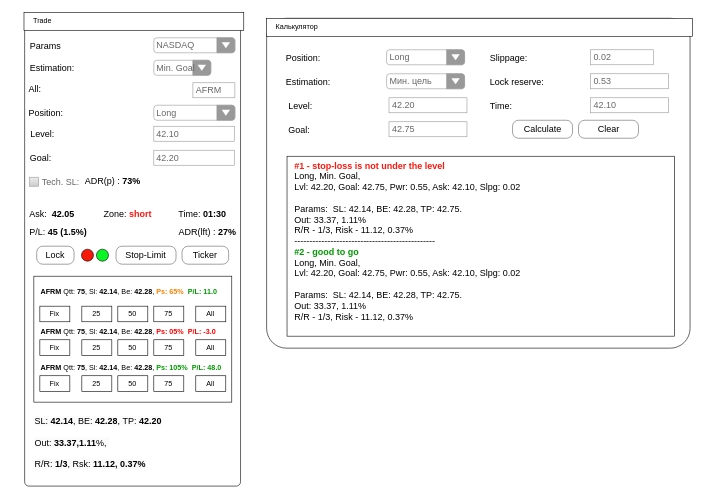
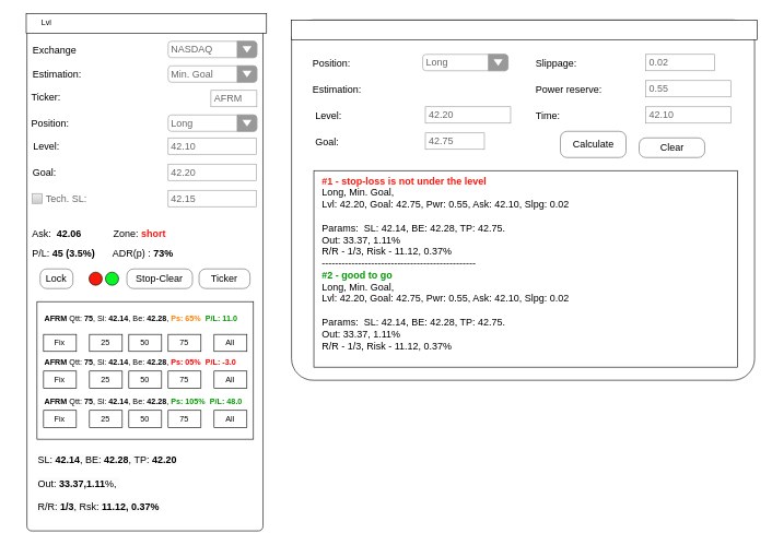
- <mxCell id="53" value="Trade" style="text;html=1;strokeColor=none;fillColor=none;align=center;verticalAlign=middle;whiteSpace=wrap;rounded=0;" parent="30" vertex="1"><mxGeometry width="100" height="30" as="geometry" /></mxCell>
+ <mxCell id="53" value="Lvl" style="text;html=1;strokeColor=none;fillColor=none;align=center;verticalAlign=middle;whiteSpace=wrap;rounded=0;" parent="30" vertex="1"><mxGeometry width="100" height="30" as="geometry" /></mxCell>
- <mxCell id="29" value="Калькулятор" style="text;html=1;strokeColor=none;fillColor=none;align=center;verticalAlign=middle;whiteSpace=wrap;rounded=0;" parent="2" vertex="1"><mxGeometry y="10" width="100" height="30" as="geometry" /></mxCell>
- <mxCell id="33" value="Params" style="text;html=1;strokeColor=none;fillColor=none;align=left;verticalAlign=middle;whiteSpace=wrap;rounded=0;fontSize=15;" parent="32" vertex="1"><mxGeometry width="51.333" height="30" as="geometry" /></mxCell>
+ <mxCell id="33" value="Exchange" style="text;html=1;strokeColor=none;fillColor=none;align=left;verticalAlign=middle;whiteSpace=wrap;rounded=0;fontSize=15;" parent="32" vertex="1"><mxGeometry width="51.333" height="30" as="geometry" /></mxCell>
- <mxCell id="44" value="&lt;span style=&quot;font-size: 15px;&quot;&gt;Min. Goal&lt;/span&gt;" style="strokeWidth=1;shadow=0;dashed=0;align=center;html=1;shape=mxgraph.mockup.forms.comboBox;strokeColor=#999999;fillColor=#999999;align=left;fillColor2=#999999;mainText=;fontColor=#666666;fontSize=17;spacingLeft=3;fillStyle=auto;noLabel=0;strokeOpacity=100;fillOpacity=100;allowArrows=1;" parent="30" vertex="1"><mxGeometry x="235.38" y="80" width="95" height="25" as="geometry" /></mxCell>
+ <mxCell id="44" value="&lt;span style=&quot;font-size: 15px;&quot;&gt;Min. Goal&lt;/span&gt;" style="strokeWidth=1;shadow=0;dashed=0;align=center;html=1;shape=mxgraph.mockup.forms.comboBox;strokeColor=#999999;fillColor=#999999;align=left;fillColor2=#999999;mainText=;fontColor=#666666;fontSize=17;spacingLeft=3;fillStyle=auto;noLabel=0;strokeOpacity=100;fillOpacity=100;allowArrows=1;" parent="30" vertex="1"><mxGeometry x="235.38" y="80" width="135.17" height="25" as="geometry" /></mxCell>
- <mxCell id="9" value="&lt;span style=&quot;font-size: 15px;&quot;&gt;Мин. цель&lt;/span&gt;" style="strokeWidth=1;shadow=0;dashed=0;align=center;html=1;shape=mxgraph.mockup.forms.comboBox;strokeColor=#999999;fillColor=#999999;align=left;fillColor2=#999999;mainText=;fontColor=#666666;fontSize=17;spacingLeft=3;fillStyle=auto;noLabel=0;strokeOpacity=100;fillOpacity=100;allowArrows=1;" parent="7" vertex="1"><mxGeometry x="170" y="2.5" width="130" height="25" as="geometry" /></mxCell>
- <mxCell id="14" value="Lock reserve:" style="text;html=1;strokeColor=none;fillColor=none;align=left;verticalAlign=middle;whiteSpace=wrap;rounded=0;fontSize=15;" parent="13" vertex="1"><mxGeometry width="110" height="30" as="geometry" /></mxCell>
+ <mxCell id="14" value="Power reserve:" style="text;html=1;strokeColor=none;fillColor=none;align=left;verticalAlign=middle;whiteSpace=wrap;rounded=0;fontSize=15;" parent="13" vertex="1"><mxGeometry width="110" height="30" as="geometry" /></mxCell>
- <mxCell id="15" value="&lt;font style=&quot;font-size: 15px;&quot;&gt;0.53&lt;/font&gt;" style="strokeWidth=1;shadow=0;dashed=0;align=center;html=1;shape=mxgraph.mockup.forms.pwField;strokeColor=#999999;mainText=;align=left;fontColor=#666666;fontSize=17;spacingLeft=3;" parent="13" vertex="1"><mxGeometry x="170" y="2.5" width="130" height="25" as="geometry" /></mxCell>
+ <mxCell id="15" value="&lt;font style=&quot;font-size: 15px;&quot;&gt;0.55&lt;/font&gt;" style="strokeWidth=1;shadow=0;dashed=0;align=center;html=1;shape=mxgraph.mockup.forms.pwField;strokeColor=#999999;mainText=;align=left;fontColor=#666666;fontSize=17;spacingLeft=3;" parent="13" vertex="1"><mxGeometry x="170" y="2.5" width="130" height="25" as="geometry" /></mxCell>
- <mxCell id="84" value="All:" style="text;html=1;strokeColor=none;fillColor=none;align=left;verticalAlign=middle;whiteSpace=wrap;rounded=0;fontSize=15;spacing=0;labelPosition=center;verticalLabelPosition=middle;" parent="30" vertex="1"><mxGeometry x="26.51" y="112.5" width="44" height="30" as="geometry" /></mxCell>
+ <mxCell id="84" value="Ticker:" style="text;html=1;strokeColor=none;fillColor=none;align=left;verticalAlign=middle;whiteSpace=wrap;rounded=0;fontSize=15;spacing=0;labelPosition=center;verticalLabelPosition=middle;" parent="30" vertex="1"><mxGeometry x="26.51" y="112.5" width="44" height="30" as="geometry" /></mxCell>
- <mxCell id="24" value="&lt;font style=&quot;font-size: 15px;&quot;&gt;42.75&lt;/font&gt;" style="strokeWidth=1;shadow=0;dashed=0;align=center;html=1;shape=mxgraph.mockup.forms.pwField;strokeColor=#999999;mainText=;align=left;fontColor=#666666;fontSize=17;spacingLeft=3;" parent="22" vertex="1"><mxGeometry x="170" y="2.5" width="130" height="25" as="geometry" /></mxCell>
+ <mxCell id="24" value="&lt;font style=&quot;font-size: 15px;&quot;&gt;42.75&lt;/font&gt;" style="strokeWidth=1;shadow=0;dashed=0;align=center;html=1;shape=mxgraph.mockup.forms.pwField;strokeColor=#999999;mainText=;align=left;fontColor=#666666;fontSize=17;spacingLeft=3;" parent="22" vertex="1"><mxGeometry x="170" y="2.5" width="90" height="25" as="geometry" /></mxCell>
- <mxCell id="25" value="&lt;font style=&quot;font-size: 15px;&quot;&gt;Calculate&lt;/font&gt;" style="strokeWidth=1;shadow=0;dashed=0;align=center;html=1;shape=mxgraph.mockup.buttons.button;strokeColor=#666666;fontColor=#000000;mainText=;buttonStyle=round;fontSize=17;fontStyle=0;fillColor=#FFFFFF;whiteSpace=wrap;" parent="2" vertex="1"><mxGeometry x="410" y="180" width="100" height="30" as="geometry" /></mxCell>
+ <mxCell id="25" value="&lt;font style=&quot;font-size: 15px;&quot;&gt;Calculate&lt;/font&gt;" style="strokeWidth=1;shadow=0;dashed=0;align=center;html=1;shape=mxgraph.mockup.buttons.button;strokeColor=#666666;fontColor=#000000;mainText=;buttonStyle=round;fontSize=17;fontStyle=0;fillColor=#FFFFFF;whiteSpace=wrap;" parent="2" vertex="1"><mxGeometry x="410" y="180" width="100" height="40" as="geometry" /></mxCell>
- <mxCell id="26" value="&lt;font style=&quot;font-size: 15px;&quot;&gt;Clear&lt;/font&gt;" style="strokeWidth=1;shadow=0;dashed=0;align=center;html=1;shape=mxgraph.mockup.buttons.button;strokeColor=#666666;fontColor=#000000;mainText=;buttonStyle=round;fontSize=17;fontStyle=0;fillColor=#FFFFFF;whiteSpace=wrap;" parent="2" vertex="1"><mxGeometry x="520" y="180" width="100" height="30" as="geometry" /></mxCell>
+ <mxCell id="26" value="&lt;font style=&quot;font-size: 15px;&quot;&gt;Clear&lt;/font&gt;" style="strokeWidth=1;shadow=0;dashed=0;align=center;html=1;shape=mxgraph.mockup.buttons.button;strokeColor=#666666;fontColor=#000000;mainText=;buttonStyle=round;fontSize=17;fontStyle=0;fillColor=#FFFFFF;whiteSpace=wrap;" parent="2" vertex="1"><mxGeometry x="530" y="190" width="100" height="30" as="geometry" /></mxCell>
- <mxCell id="47" value="ADR(p) : &lt;b&gt;73%&lt;/b&gt;" style="text;html=1;align=center;verticalAlign=middle;whiteSpace=wrap;rounded=0;fontSize=15;" parent="30" vertex="1"><mxGeometry x="111.83" y="265" width="110" height="30" as="geometry" /></mxCell>
+ <mxCell id="47" value="ADR(p) : &lt;b&gt;73%&lt;/b&gt;" style="text;html=1;align=center;verticalAlign=middle;whiteSpace=wrap;rounded=0;fontSize=15;" parent="30" vertex="1"><mxGeometry x="141.83" y="350" width="110" height="30" as="geometry" /></mxCell>
+ <mxCell id="54" value="&lt;font style=&quot;font-size: 15px;&quot;&gt;42.15&lt;/font&gt;" style="strokeWidth=1;shadow=0;dashed=0;align=center;html=1;shape=mxgraph.mockup.forms.pwField;strokeColor=#999999;mainText=;align=left;fontColor=#666666;fontSize=17;spacingLeft=3;" parent="30" vertex="1"><mxGeometry x="235.38" y="270" width="134.17" height="25" as="geometry" /></mxCell>
- <mxCell id="38" value="Ask:&amp;nbsp; &lt;b&gt;42.05&lt;/b&gt;" style="text;html=1;strokeColor=none;fillColor=none;align=left;verticalAlign=middle;whiteSpace=wrap;rounded=0;fontSize=15;" parent="30" vertex="1"><mxGeometry x="26.45" y="320" width="84.25" height="30" as="geometry" /></mxCell>
+ <mxCell id="38" value="Ask:&amp;nbsp; &lt;b&gt;42.06&lt;/b&gt;" style="text;html=1;strokeColor=none;fillColor=none;align=left;verticalAlign=middle;whiteSpace=wrap;rounded=0;fontSize=15;" parent="30" vertex="1"><mxGeometry x="26.45" y="320" width="84.25" height="30" as="geometry" /></mxCell>
- <mxCell id="46" value="Time: &lt;b&gt;01:30&lt;/b&gt;" style="text;html=1;align=center;verticalAlign=middle;whiteSpace=wrap;rounded=0;fontSize=15;" parent="30" vertex="1"><mxGeometry x="268.15" y="320" width="96.61" height="30" as="geometry" /></mxCell>
- <mxCell id="51" value="P/L: &lt;b&gt;45 (1.5%)&lt;/b&gt;" style="text;html=1;align=left;verticalAlign=middle;whiteSpace=wrap;rounded=0;fontSize=15;" parent="30" vertex="1"><mxGeometry x="26.45" y="350" width="108.87" height="30" as="geometry" /></mxCell>
+ <mxCell id="51" value="P/L: &lt;b&gt;45 (3.5%)&lt;/b&gt;" style="text;html=1;align=left;verticalAlign=middle;whiteSpace=wrap;rounded=0;fontSize=15;" parent="30" vertex="1"><mxGeometry x="26.45" y="350" width="108.87" height="30" as="geometry" /></mxCell>
- <mxCell id="52" value="ADR(lft) : &lt;b&gt;27%&lt;/b&gt;" style="text;html=1;align=center;verticalAlign=middle;whiteSpace=wrap;rounded=0;fontSize=15;" parent="30" vertex="1"><mxGeometry x="270" y="350" width="110" height="30" as="geometry" /></mxCell>
- <mxCell id="82" value="&lt;font style=&quot;font-size: 15px;&quot;&gt;Lock&lt;/font&gt;" style="strokeWidth=1;shadow=0;dashed=0;align=center;html=1;shape=mxgraph.mockup.buttons.button;strokeColor=#666666;fontColor=#000000;mainText=;buttonStyle=round;fontSize=17;fontStyle=0;fillColor=#FFFFFF;whiteSpace=wrap;" parent="30" vertex="1"><mxGeometry x="40.17" y="390" width="62.26" height="30" as="geometry" /></mxCell>
+ <mxCell id="82" value="&lt;font style=&quot;font-size: 15px;&quot;&gt;Lock&lt;/font&gt;" style="strokeWidth=1;shadow=0;dashed=0;align=center;html=1;shape=mxgraph.mockup.buttons.button;strokeColor=#666666;fontColor=#000000;mainText=;buttonStyle=round;fontSize=17;fontStyle=0;fillColor=#FFFFFF;whiteSpace=wrap;" parent="30" vertex="1"><mxGeometry x="40.17" y="390" width="50" height="30" as="geometry" /></mxCell>
- <mxCell id="78" value="&lt;font style=&quot;font-size: 15px;&quot;&gt;Stop-Limit&lt;/font&gt;" style="strokeWidth=1;shadow=0;dashed=0;align=center;html=1;shape=mxgraph.mockup.buttons.button;strokeColor=#666666;fontColor=#000000;mainText=;buttonStyle=round;fontSize=17;fontStyle=0;fillColor=#FFFFFF;whiteSpace=wrap;" parent="30" vertex="1"><mxGeometry x="172.43" y="390" width="100" height="30" as="geometry" /></mxCell>
+ <mxCell id="78" value="&lt;font style=&quot;font-size: 15px;&quot;&gt;Stop-Clear&lt;/font&gt;" style="strokeWidth=1;shadow=0;dashed=0;align=center;html=1;shape=mxgraph.mockup.buttons.button;strokeColor=#666666;fontColor=#000000;mainText=;buttonStyle=round;fontSize=17;fontStyle=0;fillColor=#FFFFFF;whiteSpace=wrap;" parent="30" vertex="1"><mxGeometry x="172.43" y="390" width="100" height="30" as="geometry" /></mxCell>
